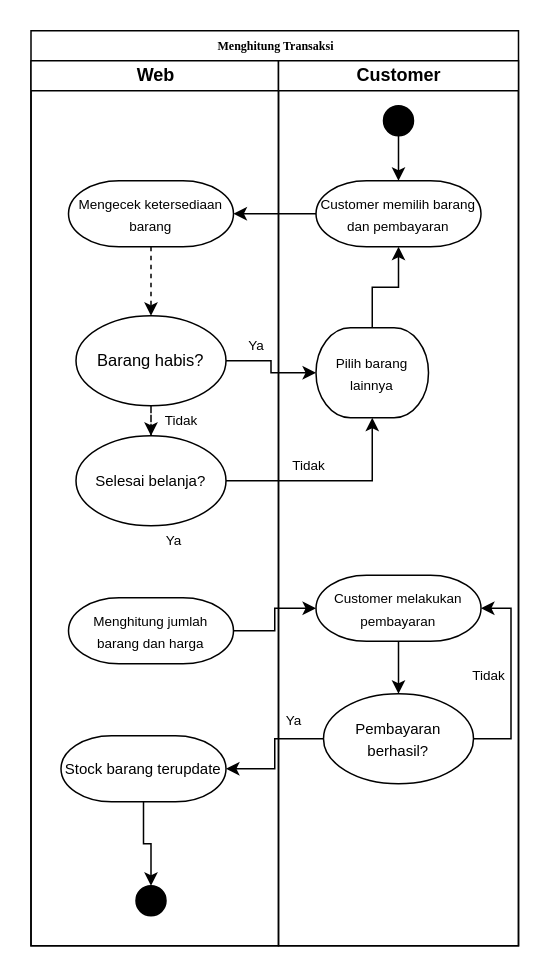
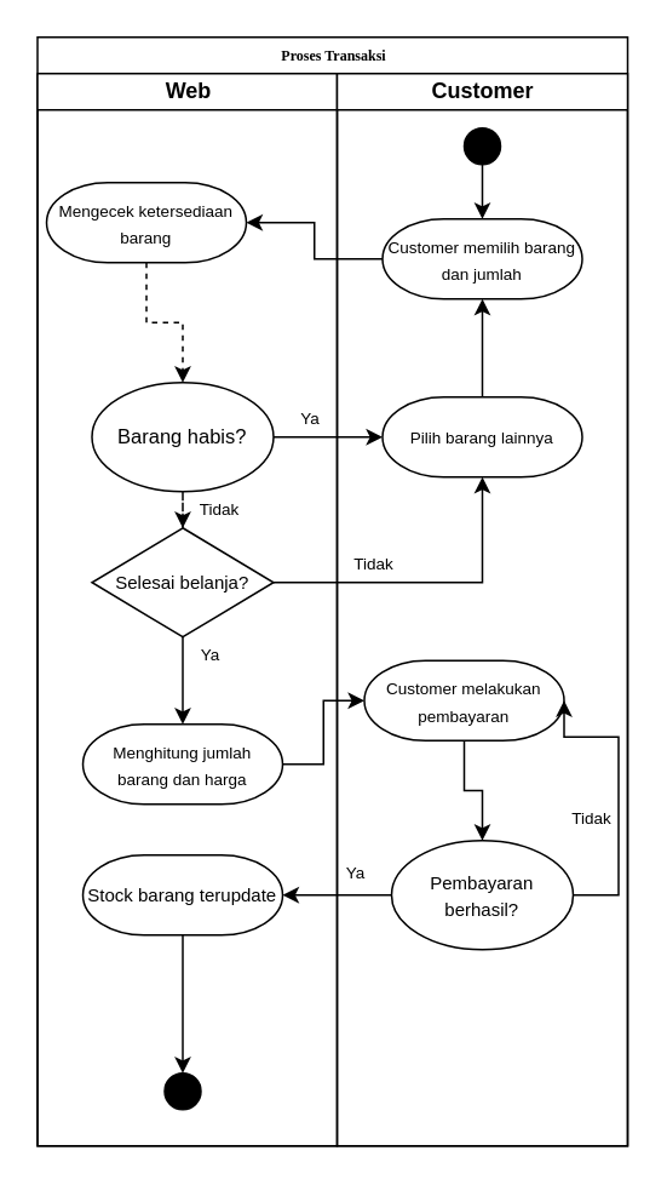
- <mxCell id="2" value="Menghitung Transaksi" style="swimlane;html=1;childLayout=stackLayout;startSize=20;rounded=0;shadow=0;labelBackgroundColor=none;strokeWidth=1;fontFamily=Verdana;fontSize=8;align=center;" parent="1" vertex="1"><mxGeometry x="20" y="20" width="325" height="610" as="geometry" /></mxCell>
+ <mxCell id="2" value="Proses Transaksi" style="swimlane;html=1;childLayout=stackLayout;startSize=20;rounded=0;shadow=0;labelBackgroundColor=none;strokeWidth=1;fontFamily=Verdana;fontSize=8;align=center;" parent="1" vertex="1"><mxGeometry x="20" y="20" width="325" height="610" as="geometry" /></mxCell>
- <mxCell id="4" value="&lt;font style=&quot;font-size: 9px&quot;&gt;Mengecek ketersediaan barang&lt;/font&gt;" style="strokeWidth=1;html=1;shape=mxgraph.flowchart.terminator;whiteSpace=wrap;" vertex="1" parent="3"><mxGeometry x="25" y="80" width="110" height="44" as="geometry" /></mxCell>
+ <mxCell id="4" value="&lt;font style=&quot;font-size: 9px&quot;&gt;Mengecek ketersediaan barang&lt;/font&gt;" style="strokeWidth=1;html=1;shape=mxgraph.flowchart.terminator;whiteSpace=wrap;" vertex="1" parent="3"><mxGeometry x="5" y="60" width="110" height="44" as="geometry" /></mxCell>
- <mxCell id="20" value="&lt;font style=&quot;font-size: 9px&quot;&gt;Customer memilih barang dan pembayaran&lt;/font&gt;" style="strokeWidth=1;html=1;shape=mxgraph.flowchart.terminator;whiteSpace=wrap;" vertex="1" parent="17"><mxGeometry x="25" y="80" width="110" height="44" as="geometry" /></mxCell>
+ <mxCell id="20" value="&lt;font style=&quot;font-size: 9px&quot;&gt;Customer memilih barang dan jumlah&lt;/font&gt;" style="strokeWidth=1;html=1;shape=mxgraph.flowchart.terminator;whiteSpace=wrap;" vertex="1" parent="17"><mxGeometry x="25" y="80" width="110" height="44" as="geometry" /></mxCell>
- <mxCell id="22" value="&lt;font style=&quot;font-size: 9px&quot;&gt;Pilih barang lainnya&lt;/font&gt;" style="strokeWidth=1;html=1;shape=mxgraph.flowchart.terminator;whiteSpace=wrap;" vertex="1" parent="17"><mxGeometry x="25" y="178" width="75" height="60" as="geometry" /></mxCell>
+ <mxCell id="22" value="&lt;font style=&quot;font-size: 9px&quot;&gt;Pilih barang lainnya&lt;/font&gt;" style="strokeWidth=1;html=1;shape=mxgraph.flowchart.terminator;whiteSpace=wrap;" vertex="1" parent="17"><mxGeometry x="25" y="178" width="110" height="44" as="geometry" /></mxCell>
- <mxCell id="10" value="&lt;font style=&quot;font-size: 10px&quot;&gt;Selesai belanja?&lt;/font&gt;" style="ellipse;whiteSpace=wrap;html=1;strokeWidth=1;" vertex="1" parent="3"><mxGeometry x="30" y="250" width="100" height="60" as="geometry" /></mxCell>
+ <mxCell id="10" value="&lt;font style=&quot;font-size: 10px&quot;&gt;Selesai belanja?&lt;/font&gt;" style="rhombus;whiteSpace=wrap;html=1;strokeWidth=1;" vertex="1" parent="3"><mxGeometry x="30" y="250" width="100" height="60" as="geometry" /></mxCell>
+ <mxCell id="9" style="edgeStyle=orthogonalEdgeStyle;rounded=0;orthogonalLoop=1;jettySize=auto;html=1;entryX=0.5;entryY=0;entryDx=0;entryDy=0;entryPerimeter=0;fontSize=11;" edge="1" parent="3" source="10" target="12"><mxGeometry relative="1" as="geometry" /></mxCell>
- <mxCell id="25" value="&lt;font style=&quot;font-size: 9px&quot;&gt;Customer melakukan pembayaran&lt;/font&gt;" style="strokeWidth=1;html=1;shape=mxgraph.flowchart.terminator;whiteSpace=wrap;" vertex="1" parent="17"><mxGeometry x="25" y="343" width="110" height="44" as="geometry" /></mxCell>
+ <mxCell id="25" value="&lt;font style=&quot;font-size: 9px&quot;&gt;Customer melakukan pembayaran&lt;/font&gt;" style="strokeWidth=1;html=1;shape=mxgraph.flowchart.terminator;whiteSpace=wrap;" vertex="1" parent="17"><mxGeometry x="15" y="323" width="110" height="44" as="geometry" /></mxCell>
- <mxCell id="15" value="&lt;font size=&quot;1&quot;&gt;Stock barang terupdate&lt;/font&gt;" style="strokeWidth=1;html=1;shape=mxgraph.flowchart.terminator;whiteSpace=wrap;" vertex="1" parent="3"><mxGeometry x="20" y="450" width="110" height="44" as="geometry" /></mxCell>
+ <mxCell id="15" value="&lt;font size=&quot;1&quot;&gt;Stock barang terupdate&lt;/font&gt;" style="strokeWidth=1;html=1;shape=mxgraph.flowchart.terminator;whiteSpace=wrap;" vertex="1" parent="3"><mxGeometry x="25" y="430" width="110" height="44" as="geometry" /></mxCell>
